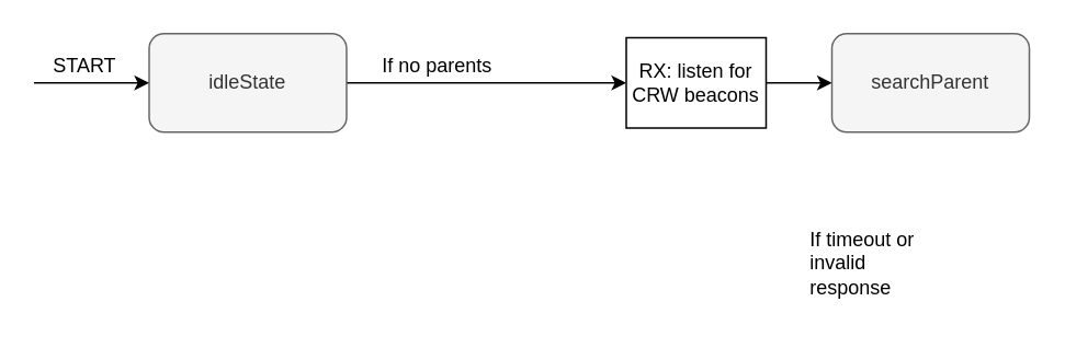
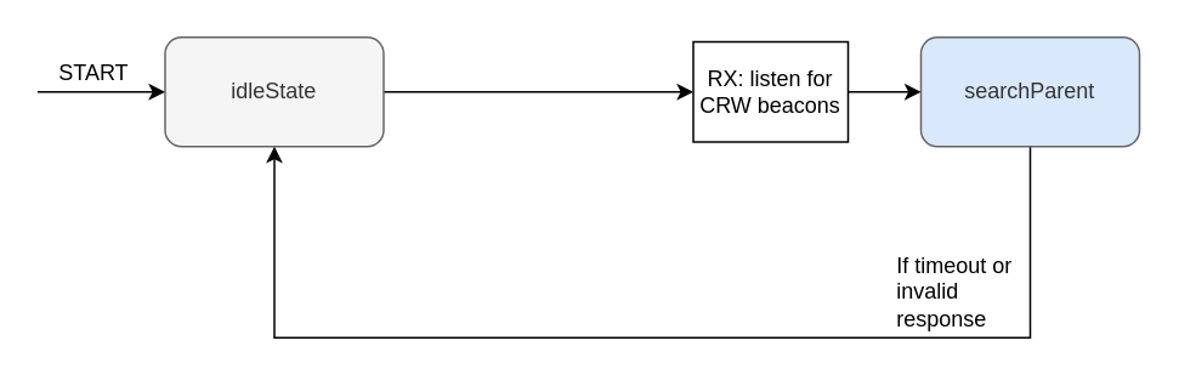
- <mxCell id="6" value="&lt;div align=&quot;left&quot;&gt;If no parents&lt;br&gt;&lt;/div&gt;" style="text;html=1;align=left;verticalAlign=middle;resizable=0;points=[];autosize=1;" vertex="1" parent="1"><mxGeometry x="230" y="25" width="90" height="30" as="geometry" /></mxCell>
- <mxCell id="5" value="searchParent" style="rounded=1;whiteSpace=wrap;html=1;fillColor=#f5f5f5;fontColor=#333333;strokeColor=#666666;" vertex="1" parent="1"><mxGeometry x="505" y="20" width="120" height="60" as="geometry" /></mxCell>
+ <mxCell id="5" value="searchParent" style="rounded=1;whiteSpace=wrap;html=1;fillColor=#dae8fc;fontColor=#333333;strokeColor=#666666;" vertex="1" parent="1"><mxGeometry x="505" y="20" width="120" height="60" as="geometry" /></mxCell>
+ <mxCell id="4" style="edgeStyle=orthogonalEdgeStyle;rounded=0;orthogonalLoop=1;jettySize=auto;html=1;exitX=0.5;exitY=1;exitDx=0;exitDy=0;endArrow=classic;endFill=1;entryX=0.5;entryY=1;entryDx=0;entryDy=0;" edge="1" parent="1" source="5" target="3"><mxGeometry relative="1" as="geometry"><mxPoint x="565" y="280" as="targetPoint" /><Array as="points"><mxPoint x="565" y="185" /><mxPoint x="150" y="185" /></Array></mxGeometry></mxCell>
